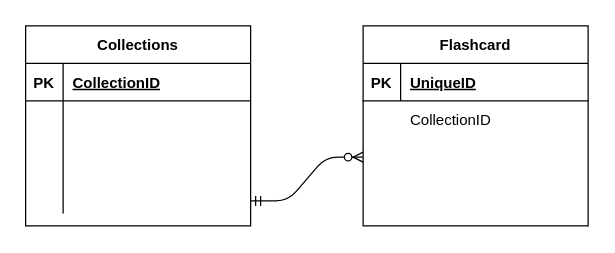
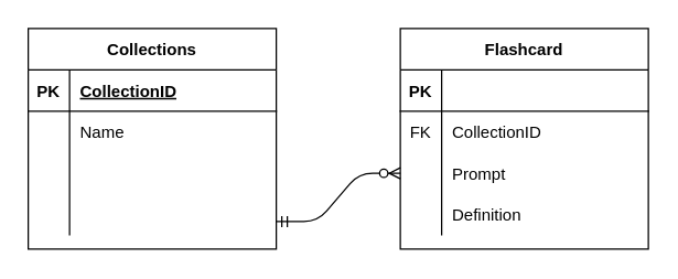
- <mxCell id="18" value="UniqueID" style="shape=partialRectangle;connectable=0;fillColor=none;top=0;left=0;bottom=0;right=0;align=left;spacingLeft=6;fontStyle=5;overflow=hidden;" vertex="1" parent="16"><mxGeometry x="30" width="150" height="30" as="geometry" /></mxCell>
+ <mxCell id="8" value="Name" style="shape=partialRectangle;connectable=0;fillColor=none;top=0;left=0;bottom=0;right=0;align=left;spacingLeft=6;overflow=hidden;" vertex="1" parent="6"><mxGeometry x="30" width="150" height="30" as="geometry" /></mxCell>
+ <mxCell id="20" value="FK" style="shape=partialRectangle;connectable=0;fillColor=none;top=0;left=0;bottom=0;right=0;editable=1;overflow=hidden;" vertex="1" parent="19"><mxGeometry width="30" height="30" as="geometry" /></mxCell>
+ <mxCell id="24" value="Prompt" style="shape=partialRectangle;connectable=0;fillColor=none;top=0;left=0;bottom=0;right=0;align=left;spacingLeft=6;overflow=hidden;" vertex="1" parent="22"><mxGeometry x="30" width="150" height="30" as="geometry" /></mxCell>
+ <mxCell id="27" value="Definition" style="shape=partialRectangle;connectable=0;fillColor=none;top=0;left=0;bottom=0;right=0;align=left;spacingLeft=6;overflow=hidden;" vertex="1" parent="25"><mxGeometry x="30" width="150" height="30" as="geometry" /></mxCell>
